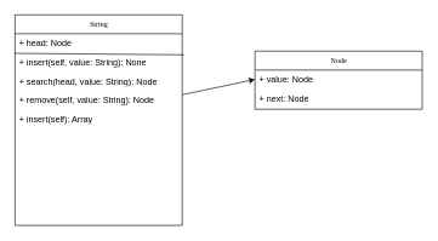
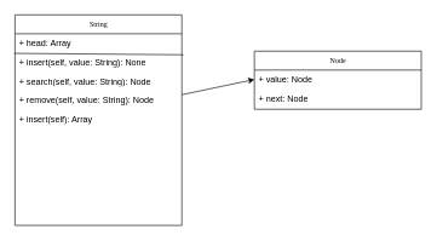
- <mxCell id="6" value="+ head: Node" style="text;html=1;strokeColor=none;fillColor=none;align=left;verticalAlign=top;spacingLeft=4;spacingRight=4;whiteSpace=wrap;overflow=hidden;rotatable=0;points=[[0,0.5],[1,0.5]];portConstraint=eastwest;" vertex="1" parent="5"><mxGeometry y="26" width="230" height="26" as="geometry" /></mxCell>
+ <mxCell id="6" value="+ head: Array" style="text;html=1;strokeColor=none;fillColor=none;align=left;verticalAlign=top;spacingLeft=4;spacingRight=4;whiteSpace=wrap;overflow=hidden;rotatable=0;points=[[0,0.5],[1,0.5]];portConstraint=eastwest;" vertex="1" parent="5"><mxGeometry y="26" width="230" height="26" as="geometry" /></mxCell>
- <mxCell id="9" value="+ search(head, value: String): Node" style="text;html=1;strokeColor=none;fillColor=none;align=left;verticalAlign=top;spacingLeft=4;spacingRight=4;whiteSpace=wrap;overflow=hidden;rotatable=0;points=[[0,0.5],[1,0.5]];portConstraint=eastwest;" vertex="1" parent="5"><mxGeometry y="78" width="230" height="26" as="geometry" /></mxCell>
+ <mxCell id="9" value="+ search(self, value: String): Node" style="text;html=1;strokeColor=none;fillColor=none;align=left;verticalAlign=top;spacingLeft=4;spacingRight=4;whiteSpace=wrap;overflow=hidden;rotatable=0;points=[[0,0.5],[1,0.5]];portConstraint=eastwest;" vertex="1" parent="5"><mxGeometry y="78" width="230" height="26" as="geometry" /></mxCell>
